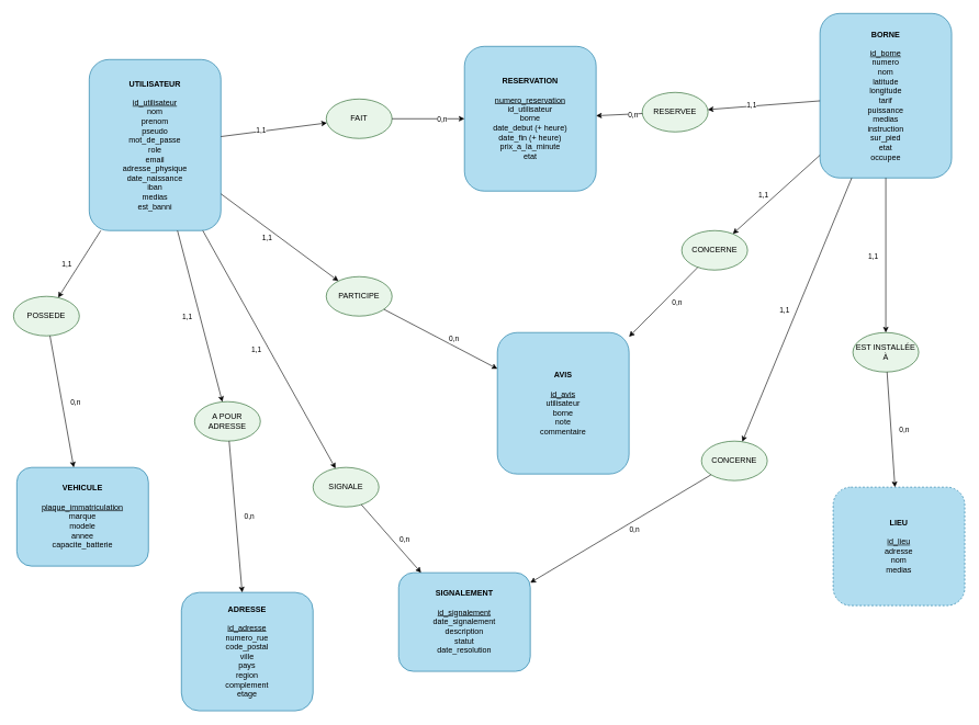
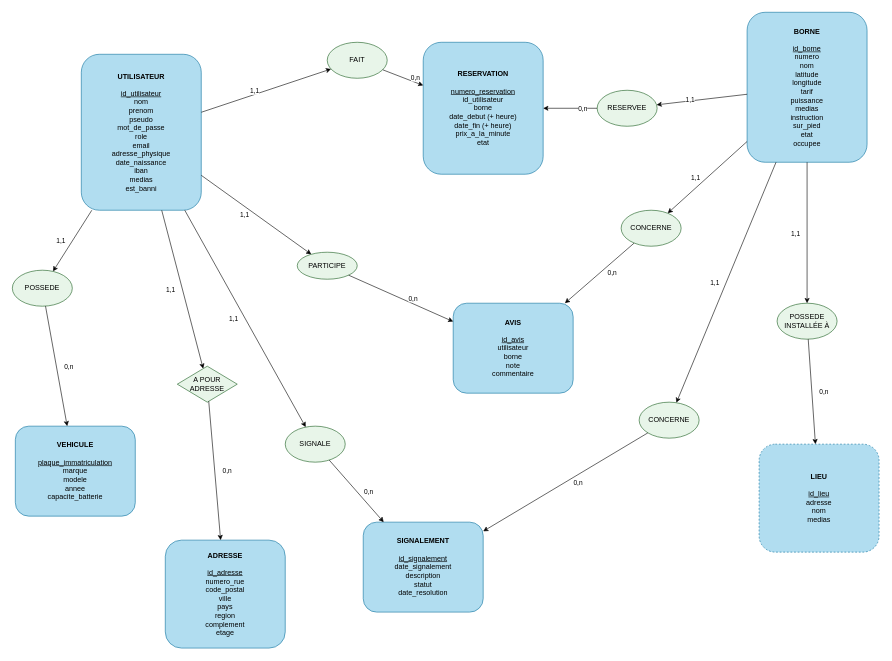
- <mxCell id="14" value="RESERVEE" style="ellipse;whiteSpace=wrap;html=1;strokeColor=#1b5e20;fillColor=#e8f5e9" vertex="1" parent="1"><mxGeometry x="975" y="140" width="100" height="60" as="geometry" /></mxCell>
+ <mxCell id="14" value="RESERVEE" style="ellipse;whiteSpace=wrap;html=1;strokeColor=#1b5e20;fillColor=#e8f5e9" vertex="1" parent="1"><mxGeometry x="995" y="150" width="100" height="60" as="geometry" /></mxCell>
- <mxCell id="13" value="FAIT" style="ellipse;whiteSpace=wrap;html=1;strokeColor=#1b5e20;fillColor=#e8f5e9" vertex="1" parent="1"><mxGeometry x="495" y="150" width="100" height="60" as="geometry" /></mxCell>
+ <mxCell id="13" value="FAIT" style="ellipse;whiteSpace=wrap;html=1;strokeColor=#1b5e20;fillColor=#e8f5e9" vertex="1" parent="1"><mxGeometry x="545" y="70" width="100" height="60" as="geometry" /></mxCell>
- <mxCell id="15" value="PARTICIPE" style="ellipse;whiteSpace=wrap;html=1;strokeColor=#1b5e20;fillColor=#e8f5e9" vertex="1" parent="1"><mxGeometry x="495" y="420" width="100" height="60" as="geometry" /></mxCell>
+ <mxCell id="15" value="PARTICIPE" style="ellipse;whiteSpace=wrap;html=1;strokeColor=#1b5e20;fillColor=#e8f5e9" vertex="1" parent="1"><mxGeometry x="495" y="420" width="100" height="45" as="geometry" /></mxCell>
- <mxCell id="12" value="EST INSTALLÉE À" style="ellipse;whiteSpace=wrap;html=1;strokeColor=#1b5e20;fillColor=#e8f5e9" vertex="1" parent="1"><mxGeometry x="1295" y="505" width="100" height="60" as="geometry" /></mxCell>
+ <mxCell id="12" value="POSSEDE INSTALLÉE À" style="ellipse;whiteSpace=wrap;html=1;strokeColor=#1b5e20;fillColor=#e8f5e9" vertex="1" parent="1"><mxGeometry x="1295" y="505" width="100" height="60" as="geometry" /></mxCell>
- <mxCell id="8" value="&lt;b&gt;AVIS&lt;/b&gt;&lt;br/&gt;&lt;br/&gt;&lt;u&gt;id_avis&lt;/u&gt;&lt;br/&gt;utilisateur&lt;br/&gt;borne&lt;br/&gt;note&lt;br/&gt;commentaire" style="rounded=1;whiteSpace=wrap;html=1;strokeColor=#10739e;fillColor=#b1ddf0;" vertex="1" parent="1"><mxGeometry x="755" y="505" width="200" height="215" as="geometry" /></mxCell>
+ <mxCell id="8" value="&lt;b&gt;AVIS&lt;/b&gt;&lt;br/&gt;&lt;br/&gt;&lt;u&gt;id_avis&lt;/u&gt;&lt;br/&gt;utilisateur&lt;br/&gt;borne&lt;br/&gt;note&lt;br/&gt;commentaire" style="rounded=1;whiteSpace=wrap;html=1;strokeColor=#10739e;fillColor=#b1ddf0;" vertex="1" parent="1"><mxGeometry x="755" y="505" width="200" height="150" as="geometry" /></mxCell>
- <mxCell id="11" value="A POUR ADRESSE" style="ellipse;whiteSpace=wrap;html=1;strokeColor=#1b5e20;fillColor=#e8f5e9" vertex="1" parent="1"><mxGeometry x="295" y="610" width="100" height="60" as="geometry" /></mxCell>
+ <mxCell id="11" value="A POUR ADRESSE" style="rhombus;whiteSpace=wrap;html=1;strokeColor=#1b5e20;fillColor=#e8f5e9;" vertex="1" parent="1"><mxGeometry x="295" y="610" width="100" height="60" as="geometry" /></mxCell>
